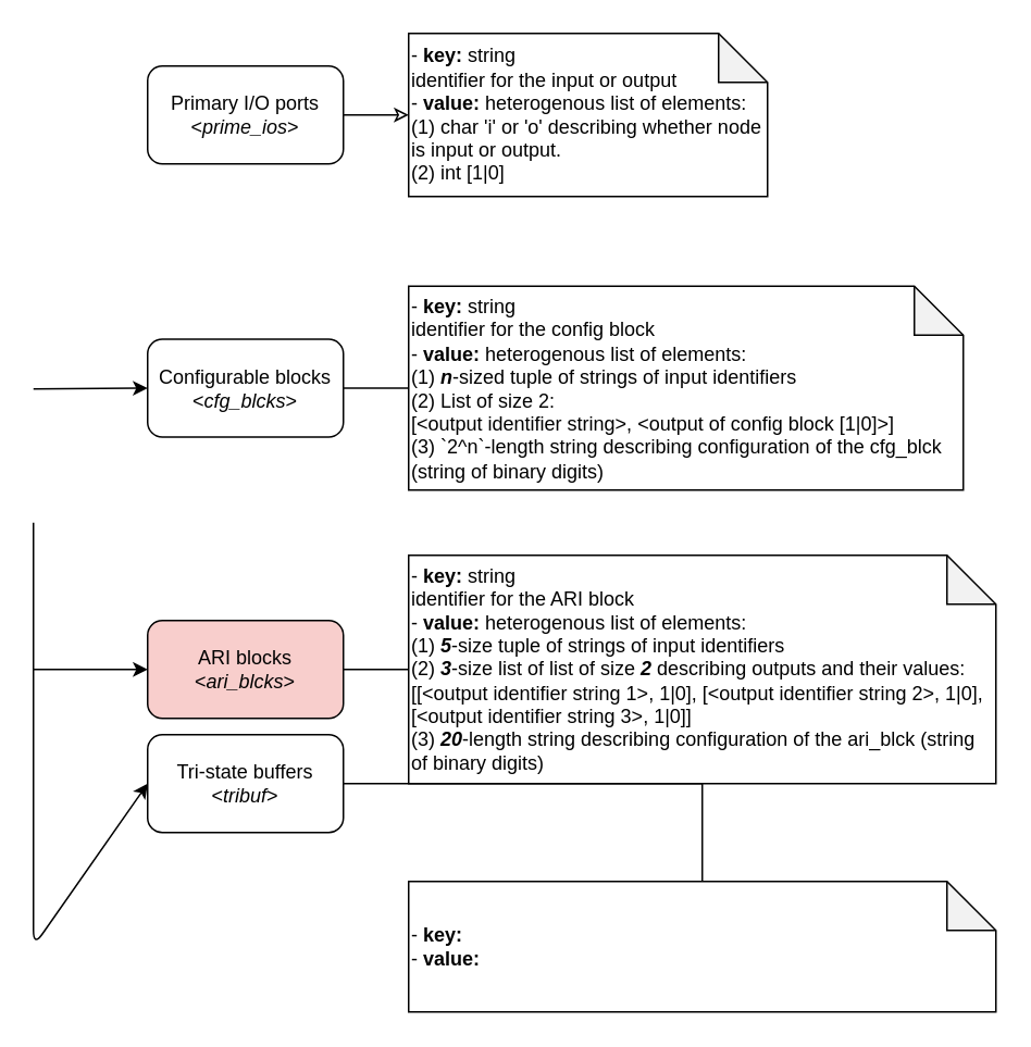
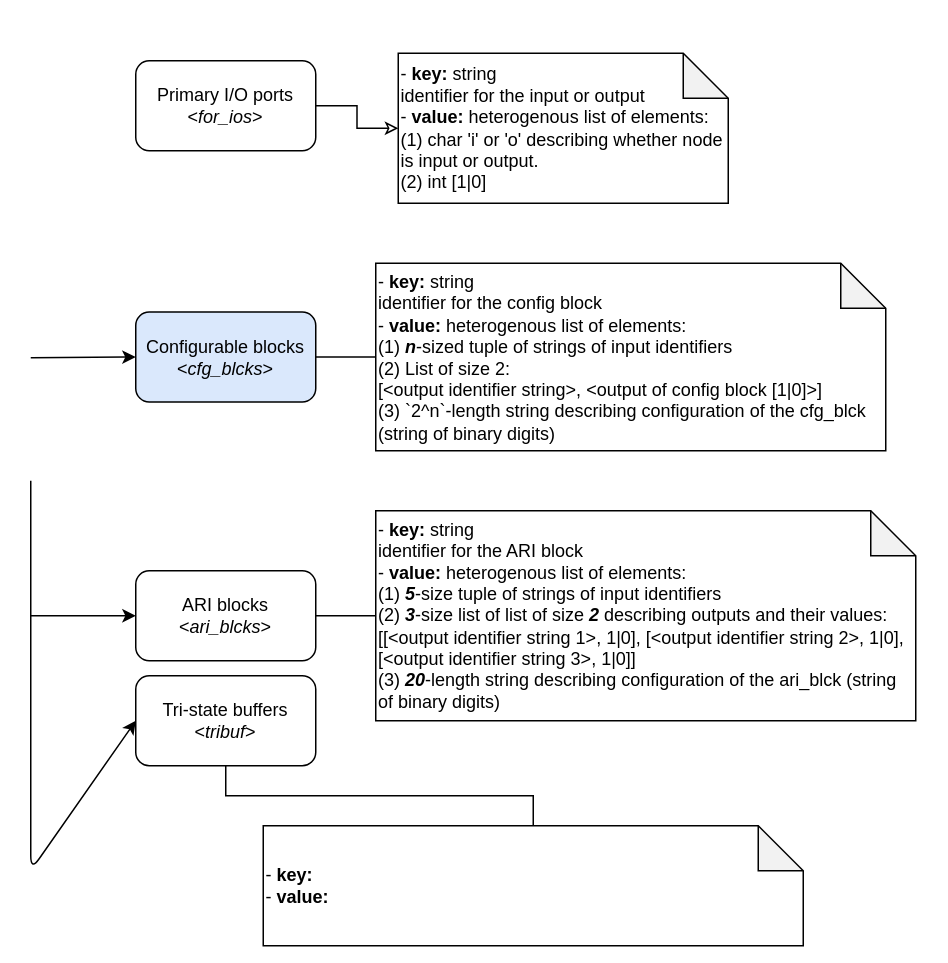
- <mxCell id="3" value="Primary I/O ports&lt;br&gt;&amp;lt;&lt;i&gt;prime_ios&lt;/i&gt;&amp;gt;" style="rounded=1;whiteSpace=wrap;html=1;" vertex="1" parent="1"><mxGeometry x="90" y="40" width="120" height="60" as="geometry" /></mxCell>
+ <mxCell id="3" value="Primary I/O ports&lt;br&gt;&amp;lt;&lt;i&gt;for_ios&lt;/i&gt;&amp;gt;" style="rounded=1;whiteSpace=wrap;html=1;" vertex="1" parent="1"><mxGeometry x="90" y="40" width="120" height="60" as="geometry" /></mxCell>
- <mxCell id="10" value="- &lt;b&gt;key: &lt;/b&gt;string&lt;br&gt;identifier for the input or output&lt;br&gt;- &lt;b&gt;value: &lt;/b&gt;heterogenous list of elements:&lt;br&gt;(1) char 'i' or 'o' describing whether node is input or output.&lt;br&gt;(2) int [1|0]" style="shape=note;whiteSpace=wrap;html=1;backgroundOutline=1;darkOpacity=0.05;align=left;" vertex="1" parent="1"><mxGeometry x="250" y="20" width="220" height="100" as="geometry" /></mxCell>
+ <mxCell id="10" value="- &lt;b&gt;key: &lt;/b&gt;string&lt;br&gt;identifier for the input or output&lt;br&gt;- &lt;b&gt;value: &lt;/b&gt;heterogenous list of elements:&lt;br&gt;(1) char 'i' or 'o' describing whether node is input or output.&lt;br&gt;(2) int [1|0]" style="shape=note;whiteSpace=wrap;html=1;backgroundOutline=1;darkOpacity=0.05;align=left;" vertex="1" parent="1"><mxGeometry x="265" y="35" width="220" height="100" as="geometry" /></mxCell>
- <mxCell id="5" value="Configurable blocks&lt;br&gt;&amp;lt;&lt;i&gt;cfg_blcks&lt;/i&gt;&amp;gt;" style="rounded=1;whiteSpace=wrap;html=1;" vertex="1" parent="1"><mxGeometry x="90" y="207.5" width="120" height="60" as="geometry" /></mxCell>
+ <mxCell id="5" value="Configurable blocks&lt;br&gt;&amp;lt;&lt;i&gt;cfg_blcks&lt;/i&gt;&amp;gt;" style="rounded=1;whiteSpace=wrap;html=1;fillColor=#dae8fc;" vertex="1" parent="1"><mxGeometry x="90" y="207.5" width="120" height="60" as="geometry" /></mxCell>
- <mxCell id="7" value="ARI blocks&lt;br&gt;&amp;lt;&lt;i&gt;ari_blcks&lt;/i&gt;&amp;gt;" style="rounded=1;whiteSpace=wrap;html=1;fillColor=#f8cecc;" vertex="1" parent="1"><mxGeometry x="90" y="380" width="120" height="60" as="geometry" /></mxCell>
+ <mxCell id="7" value="ARI blocks&lt;br&gt;&amp;lt;&lt;i&gt;ari_blcks&lt;/i&gt;&amp;gt;" style="rounded=1;whiteSpace=wrap;html=1;" vertex="1" parent="1"><mxGeometry x="90" y="380" width="120" height="60" as="geometry" /></mxCell>
- <mxCell id="13" value="- &lt;b&gt;key:&amp;nbsp;&lt;/b&gt;&lt;br&gt;- &lt;b&gt;value:&amp;nbsp;&lt;/b&gt;" style="shape=note;whiteSpace=wrap;html=1;backgroundOutline=1;darkOpacity=0.05;align=left;" vertex="1" parent="1"><mxGeometry x="250" y="540" width="360" height="80" as="geometry" /></mxCell>
+ <mxCell id="13" value="- &lt;b&gt;key:&amp;nbsp;&lt;/b&gt;&lt;br&gt;- &lt;b&gt;value:&amp;nbsp;&lt;/b&gt;" style="shape=note;whiteSpace=wrap;html=1;backgroundOutline=1;darkOpacity=0.05;align=left;" vertex="1" parent="1"><mxGeometry x="175" y="550" width="360" height="80" as="geometry" /></mxCell>
